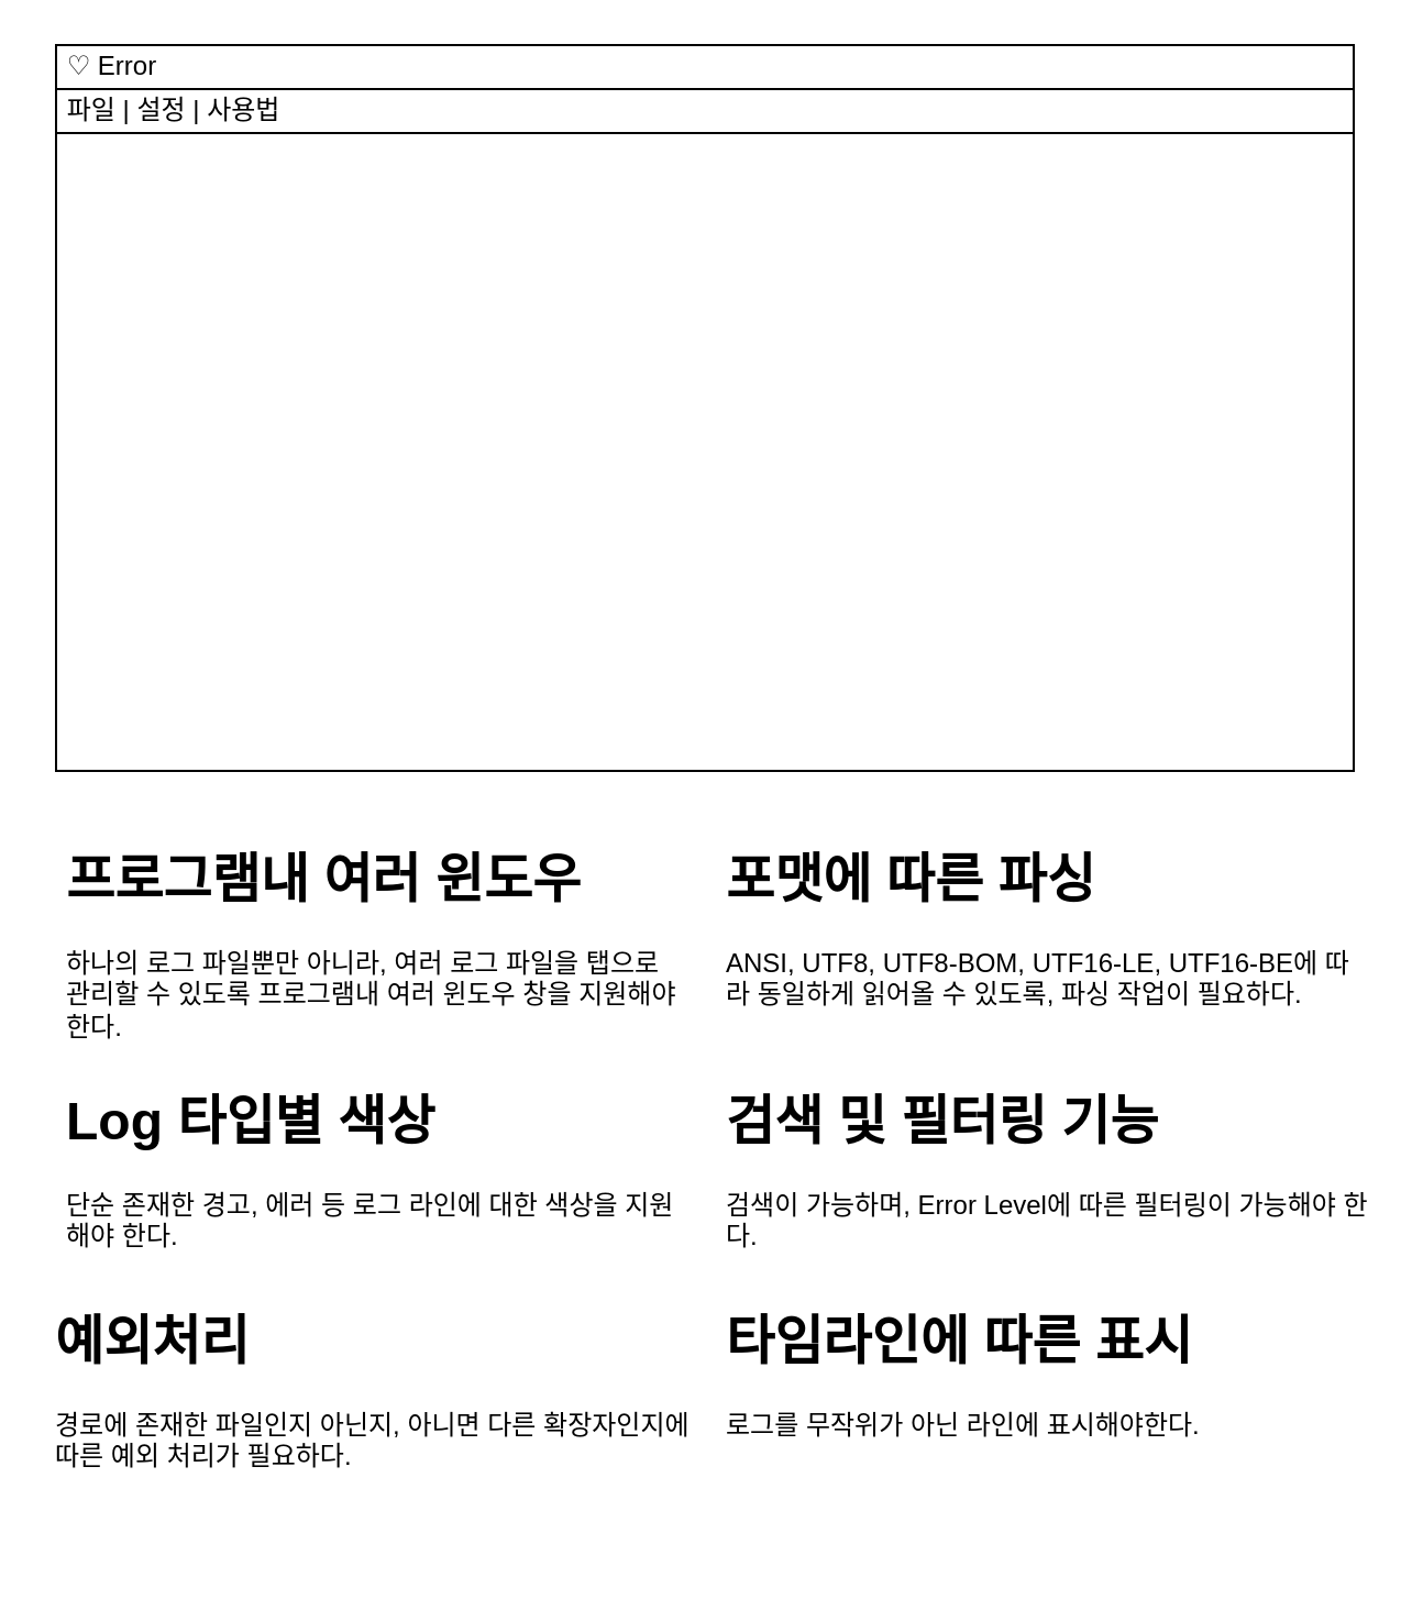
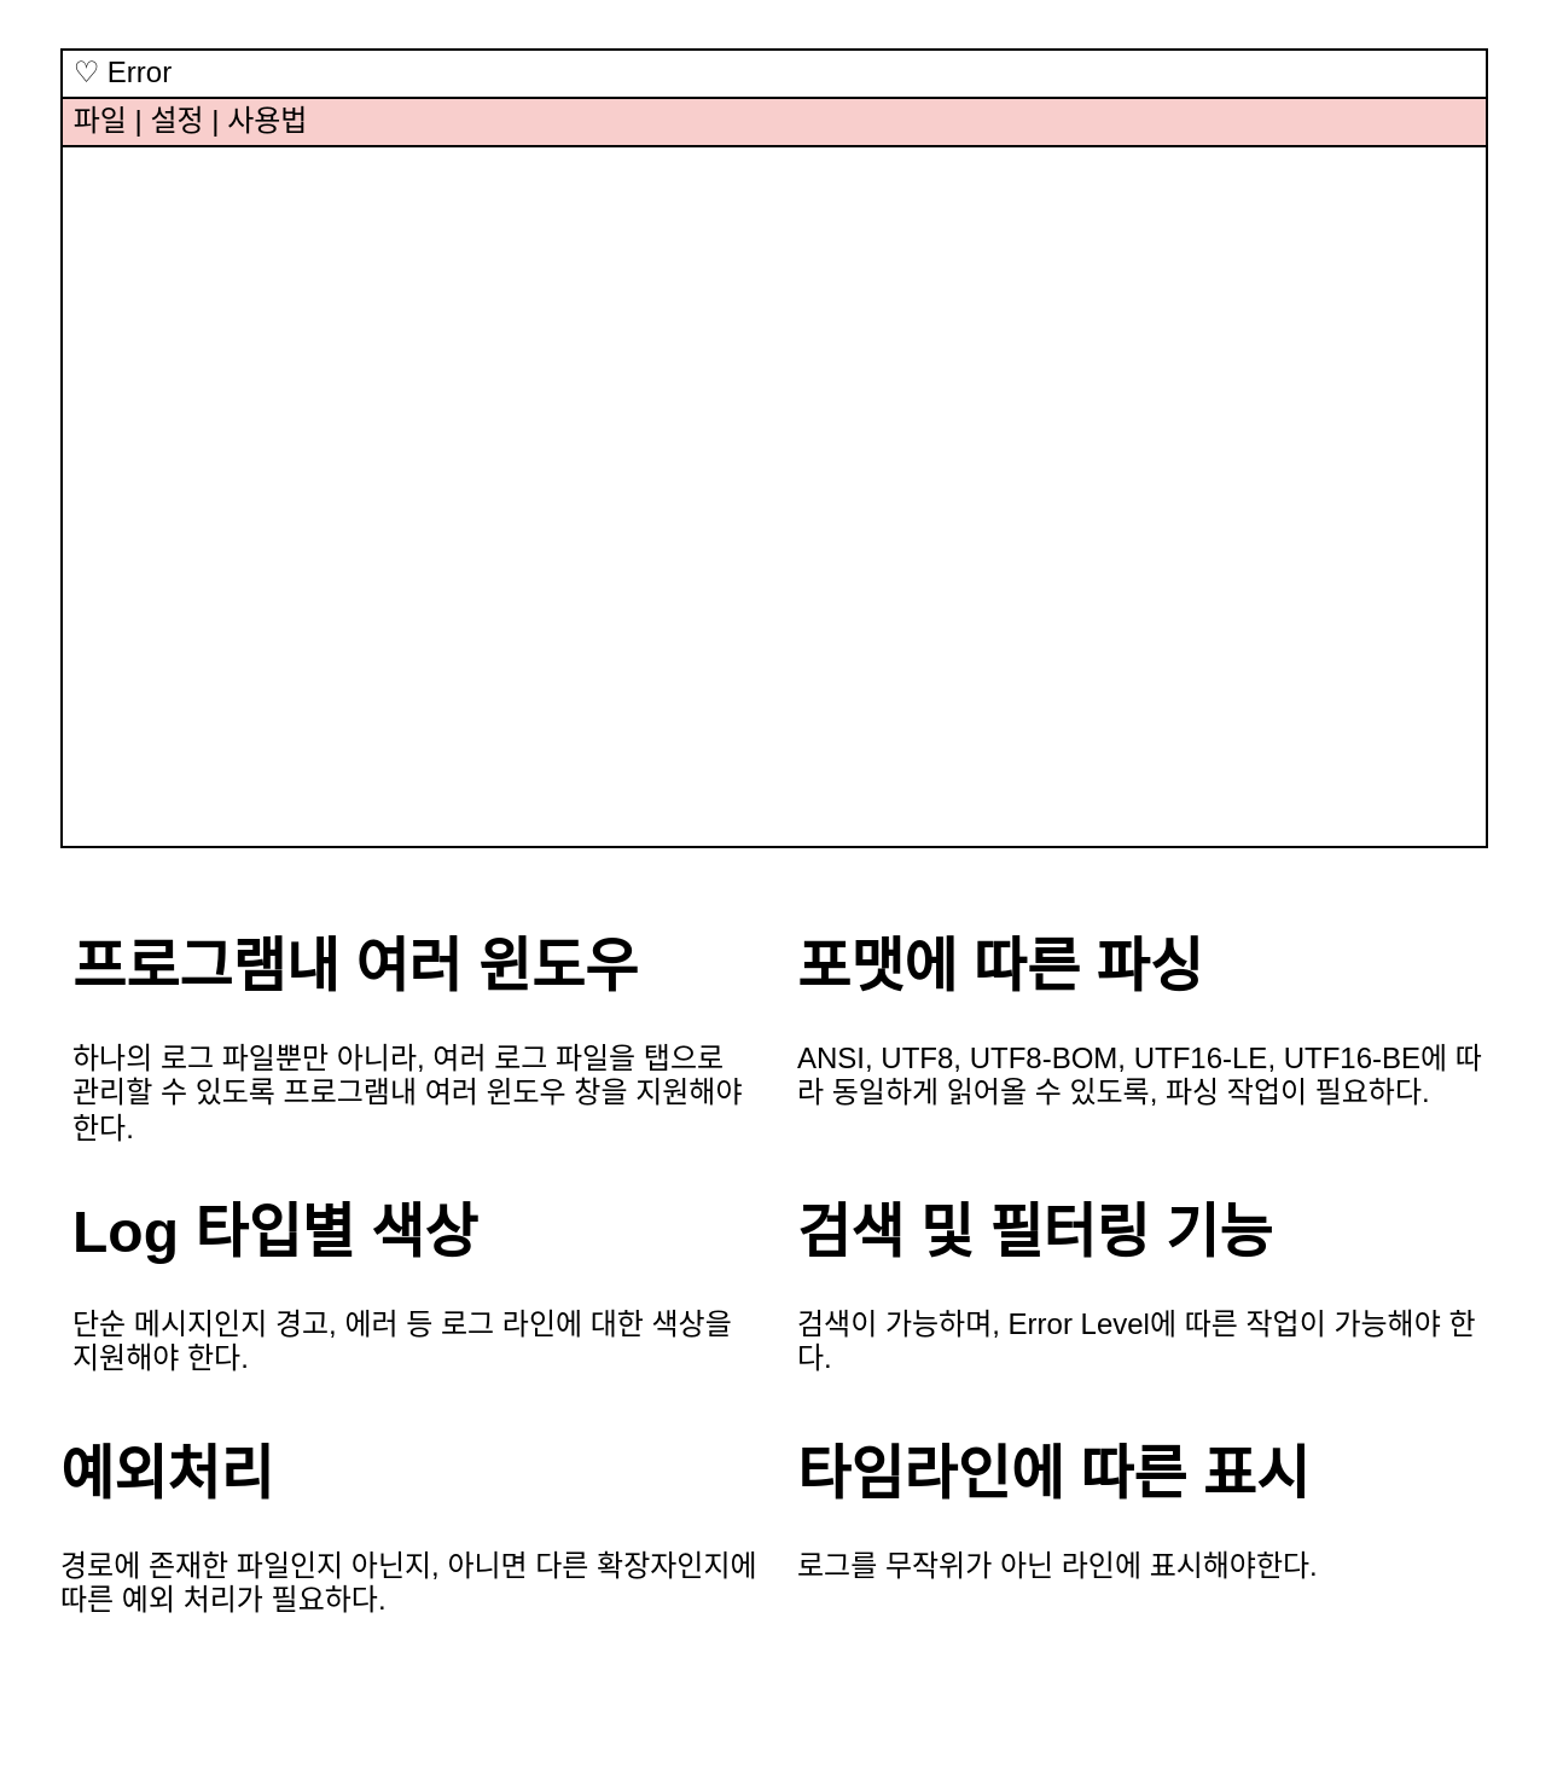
- <mxCell id="4" value="&amp;nbsp;파일 | 설정 | 사용법" style="rounded=0;whiteSpace=wrap;html=1;align=left;" vertex="1" parent="1"><mxGeometry x="25" y="40" width="590" height="20" as="geometry" /></mxCell>
+ <mxCell id="4" value="&amp;nbsp;파일 | 설정 | 사용법" style="rounded=0;whiteSpace=wrap;html=1;align=left;fillColor=#f8cecc;" vertex="1" parent="1"><mxGeometry x="25" y="40" width="590" height="20" as="geometry" /></mxCell>
- <mxCell id="7" value="&lt;h1&gt;Log 타입별 색상&lt;/h1&gt;&lt;p&gt;단순 존재한 경고, 에러 등 로그 라인에 대한 색상을 지원해야 한다.&lt;/p&gt;" style="text;html=1;strokeColor=none;fillColor=none;spacing=5;spacingTop=-20;whiteSpace=wrap;overflow=hidden;rounded=0;" vertex="1" parent="1"><mxGeometry x="25" y="490" width="290" height="120" as="geometry" /></mxCell>
+ <mxCell id="7" value="&lt;h1&gt;Log 타입별 색상&lt;/h1&gt;&lt;p&gt;단순 메시지인지 경고, 에러 등 로그 라인에 대한 색상을 지원해야 한다.&lt;/p&gt;" style="text;html=1;strokeColor=none;fillColor=none;spacing=5;spacingTop=-20;whiteSpace=wrap;overflow=hidden;rounded=0;" vertex="1" parent="1"><mxGeometry x="25" y="490" width="290" height="120" as="geometry" /></mxCell>
- <mxCell id="8" value="&lt;h1&gt;검색 및 필터링 기능&lt;/h1&gt;&lt;p&gt;검색이 가능하며, Error Level에 따른 필터링이 가능해야 한다.&lt;/p&gt;" style="text;html=1;strokeColor=none;fillColor=none;spacing=5;spacingTop=-20;whiteSpace=wrap;overflow=hidden;rounded=0;" vertex="1" parent="1"><mxGeometry x="325" y="490" width="300" height="120" as="geometry" /></mxCell>
+ <mxCell id="8" value="&lt;h1&gt;검색 및 필터링 기능&lt;/h1&gt;&lt;p&gt;검색이 가능하며, Error Level에 따른 작업이 가능해야 한다.&lt;/p&gt;" style="text;html=1;strokeColor=none;fillColor=none;spacing=5;spacingTop=-20;whiteSpace=wrap;overflow=hidden;rounded=0;" vertex="1" parent="1"><mxGeometry x="325" y="490" width="300" height="120" as="geometry" /></mxCell>
